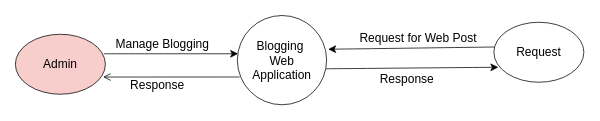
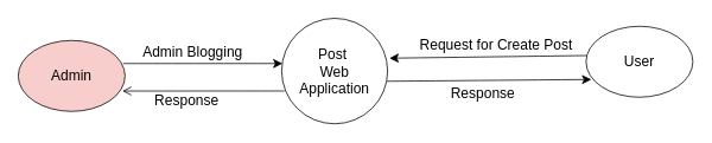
- <mxCell id="6" value="Request for Web Post&amp;nbsp;" style="text;html=1;align=center;verticalAlign=middle;resizable=0;points=[];autosize=1;strokeColor=none;fillColor=none;fontSize=16;" vertex="1" parent="1"><mxGeometry x="462" y="34" width="194" height="31" as="geometry" /></mxCell>
+ <mxCell id="6" value="Request for Create Post&amp;nbsp;" style="text;html=1;align=center;verticalAlign=middle;resizable=0;points=[];autosize=1;strokeColor=none;fillColor=none;fontSize=16;" vertex="1" parent="1"><mxGeometry x="462" y="34" width="194" height="31" as="geometry" /></mxCell>
- <mxCell id="11" value="Manage Blogging&amp;nbsp;" style="text;html=1;align=center;verticalAlign=middle;resizable=0;points=[];autosize=1;strokeColor=none;fillColor=none;fontSize=16;" vertex="1" parent="1"><mxGeometry x="144" y="42" width="147" height="31" as="geometry" /></mxCell>
+ <mxCell id="11" value="Admin Blogging&amp;nbsp;" style="text;html=1;align=center;verticalAlign=middle;resizable=0;points=[];autosize=1;strokeColor=none;fillColor=none;fontSize=16;" vertex="1" parent="1"><mxGeometry x="144" y="42" width="147" height="31" as="geometry" /></mxCell>
- <mxCell id="4" value="Request" style="ellipse;whiteSpace=wrap;html=1;fontSize=16;" vertex="1" parent="1"><mxGeometry x="658" y="29" width="120" height="80" as="geometry" /></mxCell>
+ <mxCell id="4" value="User" style="ellipse;whiteSpace=wrap;html=1;fontSize=16;" vertex="1" parent="1"><mxGeometry x="658" y="29" width="120" height="80" as="geometry" /></mxCell>
- <mxCell id="2" value="Blogging&amp;nbsp;&lt;br&gt;Web&lt;br&gt;Application" style="ellipse;whiteSpace=wrap;html=1;aspect=fixed;fontSize=16;" vertex="1" parent="1"><mxGeometry x="316" y="20" width="119" height="119" as="geometry" /></mxCell>
+ <mxCell id="2" value="Post&amp;nbsp;&lt;br&gt;Web&lt;br&gt;Application" style="ellipse;whiteSpace=wrap;html=1;aspect=fixed;fontSize=16;" vertex="1" parent="1"><mxGeometry x="316" y="20" width="119" height="119" as="geometry" /></mxCell>
